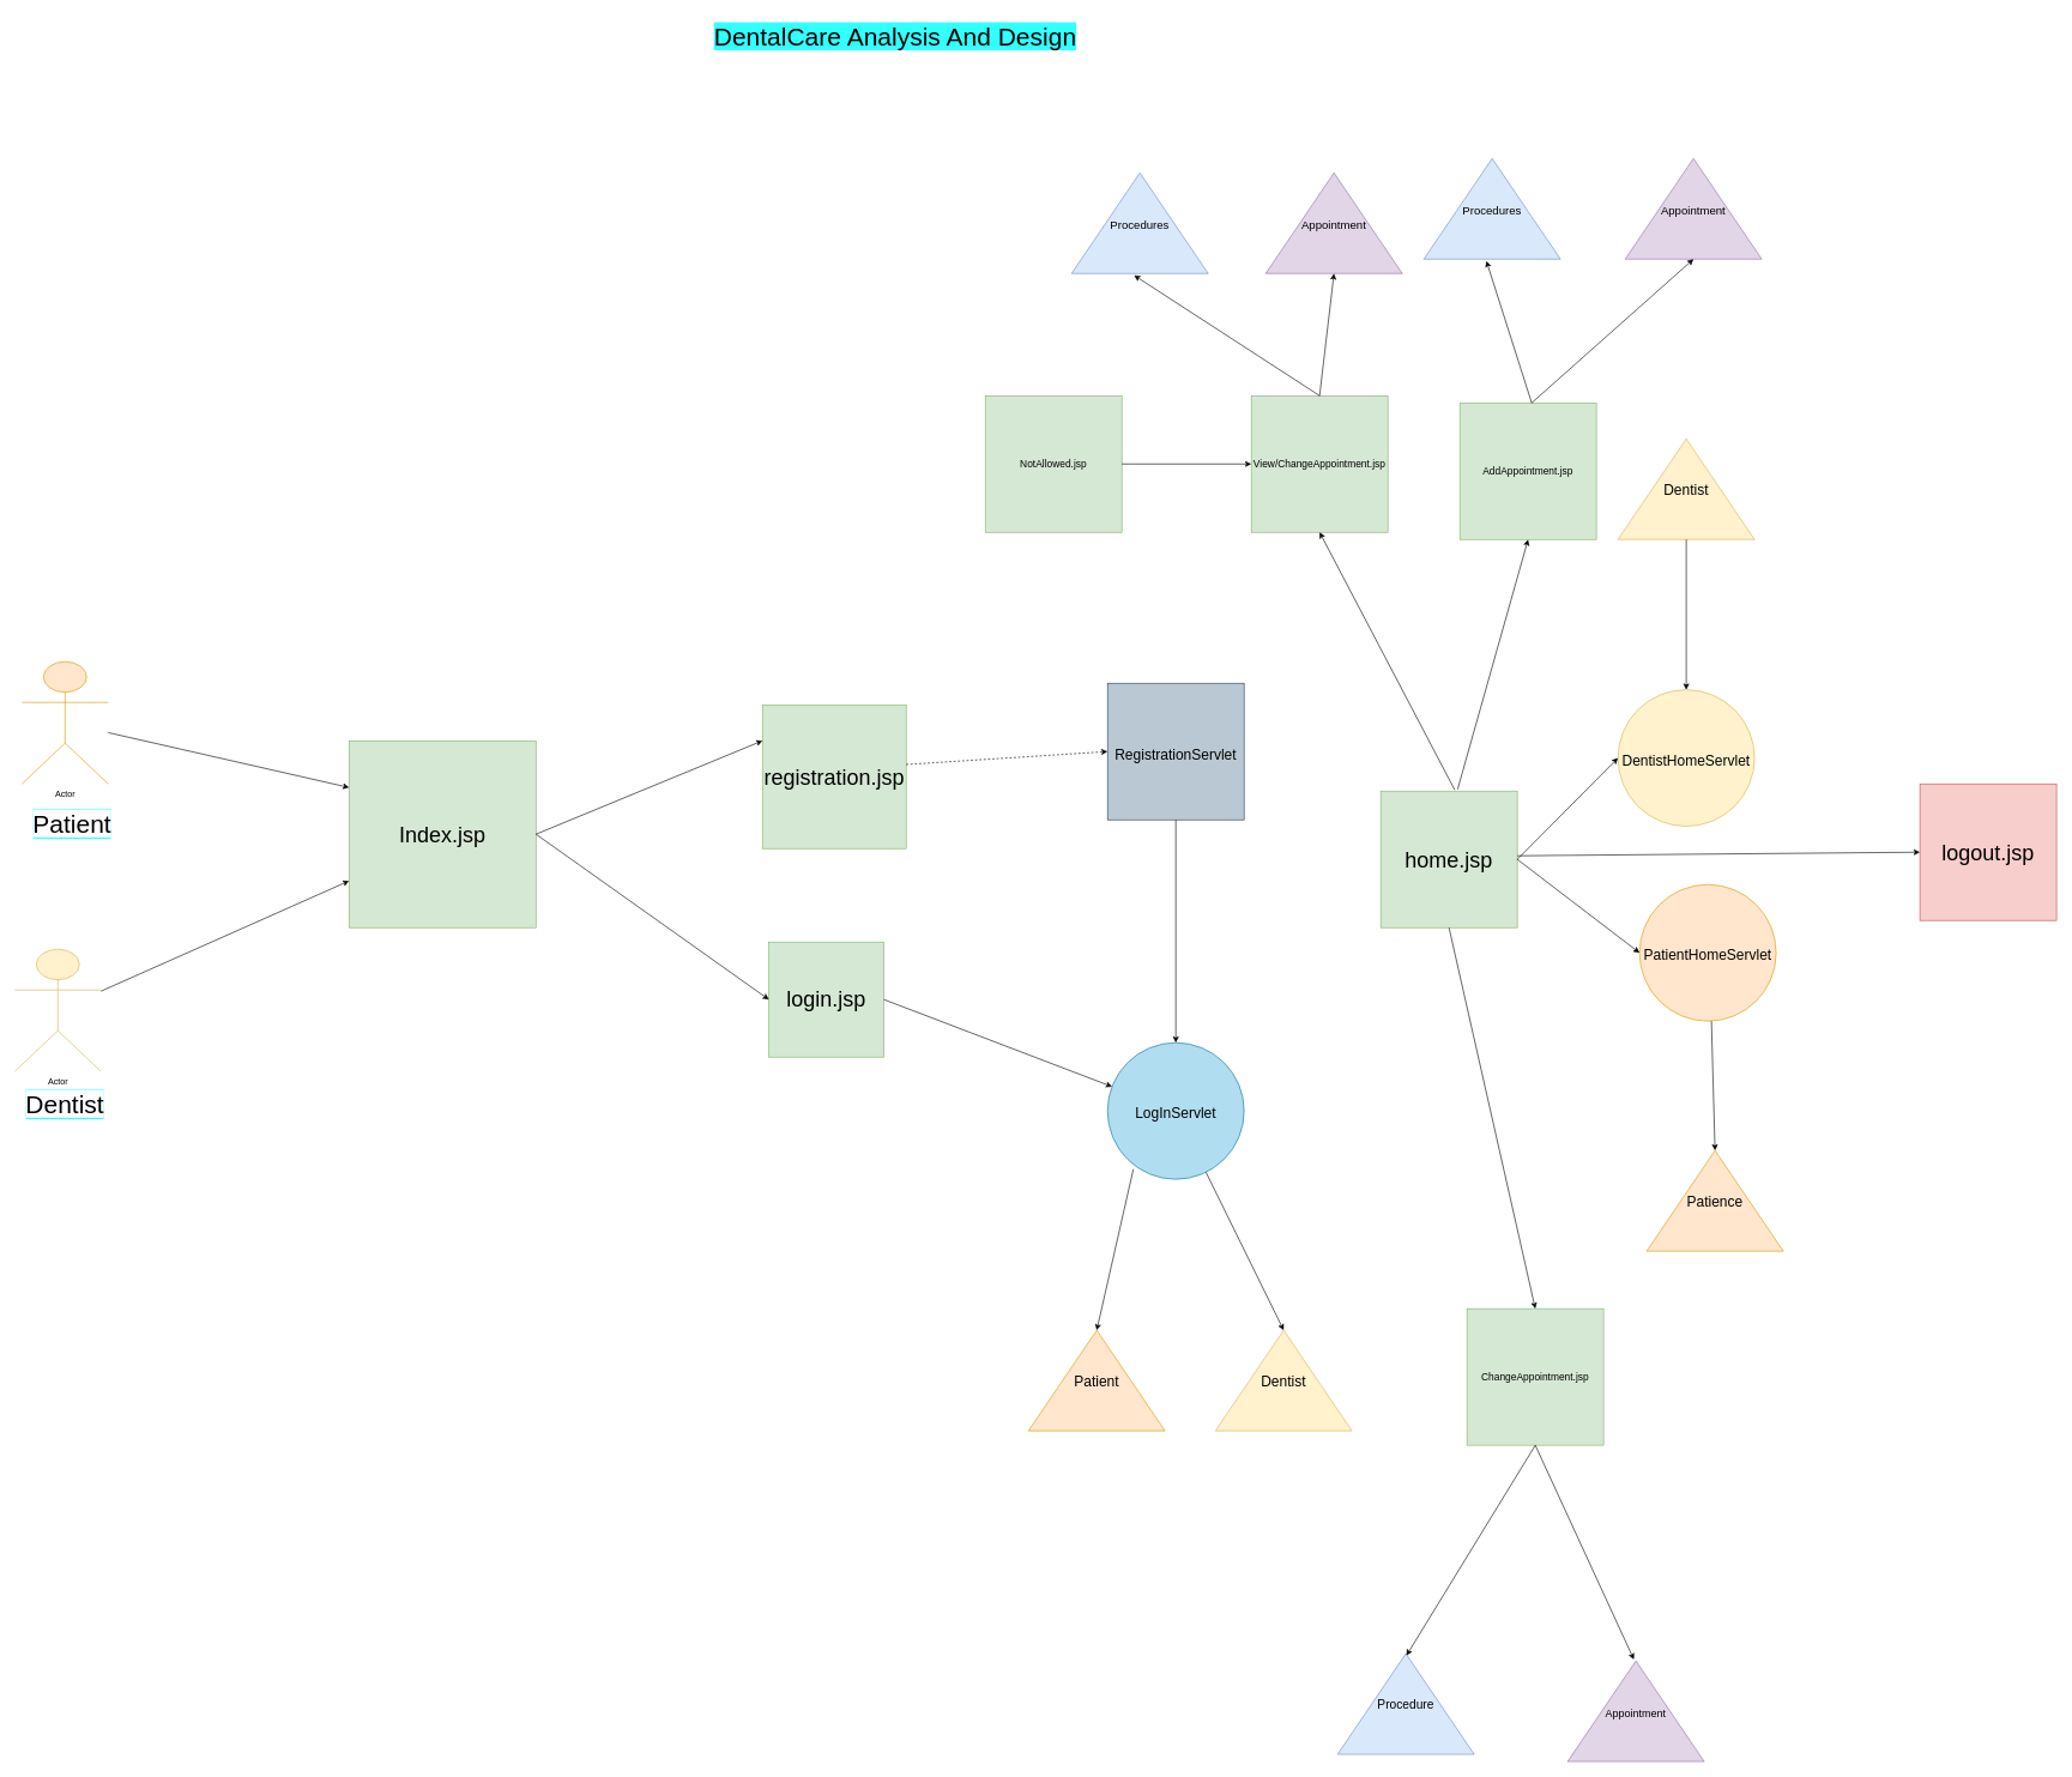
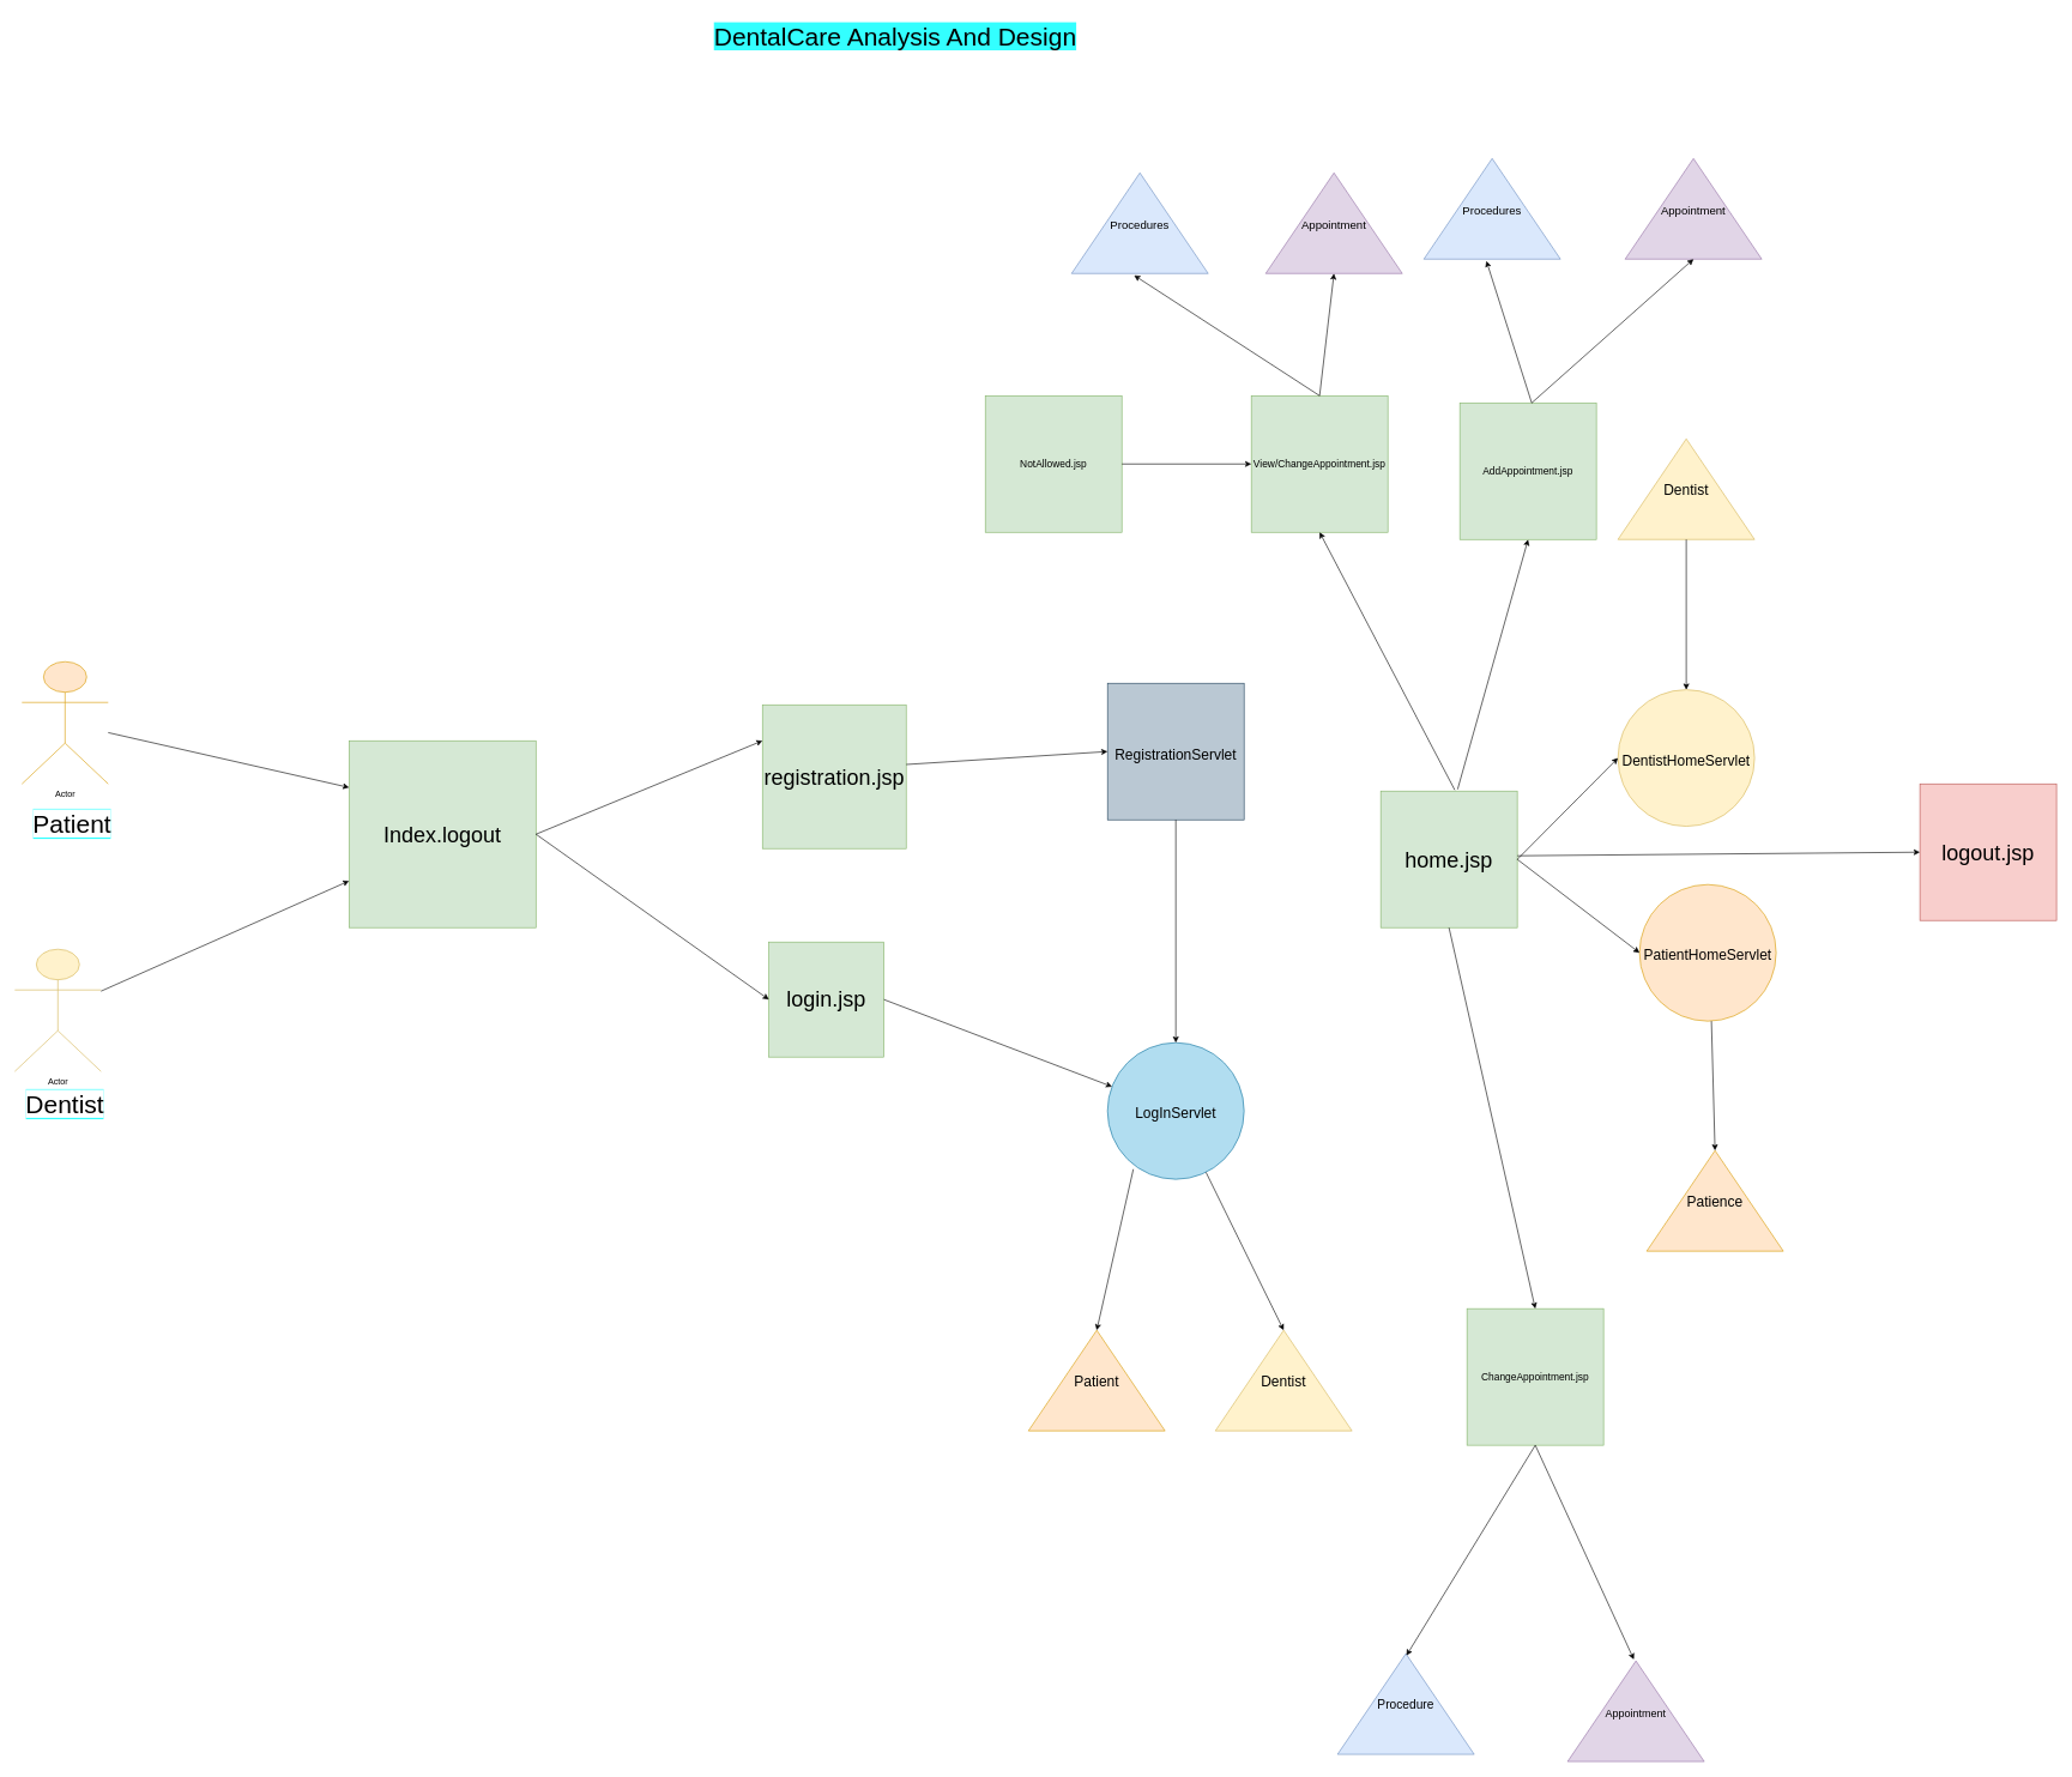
- <mxCell id="14" value="" style="endArrow=classic;html=1;rounded=0;fontSize=20;exitX=1;exitY=0.415;exitDx=0;exitDy=0;entryX=0;entryY=0.5;entryDx=0;entryDy=0;exitPerimeter=0;dashed=1;" edge="1" parent="1" source="8" target="11"><mxGeometry width="50" height="50" relative="1" as="geometry"><mxPoint x="1260" y="1090" as="sourcePoint" /><mxPoint x="1441.14" y="1099.845" as="targetPoint" /></mxGeometry></mxCell>
+ <mxCell id="14" value="" style="endArrow=classic;html=1;rounded=0;fontSize=20;exitX=1;exitY=0.415;exitDx=0;exitDy=0;entryX=0;entryY=0.5;entryDx=0;entryDy=0;exitPerimeter=0;" edge="1" parent="1" source="8" target="11"><mxGeometry width="50" height="50" relative="1" as="geometry"><mxPoint x="1260" y="1090" as="sourcePoint" /><mxPoint x="1441.14" y="1099.845" as="targetPoint" /></mxGeometry></mxCell>
- <mxCell id="4" value="&lt;font style=&quot;font-size: 30px;&quot;&gt;Index.jsp&lt;/font&gt;" style="whiteSpace=wrap;html=1;aspect=fixed;fillColor=#d5e8d4;strokeColor=#82b366;" vertex="1" parent="1"><mxGeometry x="485" y="1030" width="260" height="260" as="geometry" /></mxCell>
+ <mxCell id="4" value="&lt;font style=&quot;font-size: 30px;&quot;&gt;Index.logout&lt;/font&gt;" style="whiteSpace=wrap;html=1;aspect=fixed;fillColor=#d5e8d4;strokeColor=#82b366;" vertex="1" parent="1"><mxGeometry x="485" y="1030" width="260" height="260" as="geometry" /></mxCell>
